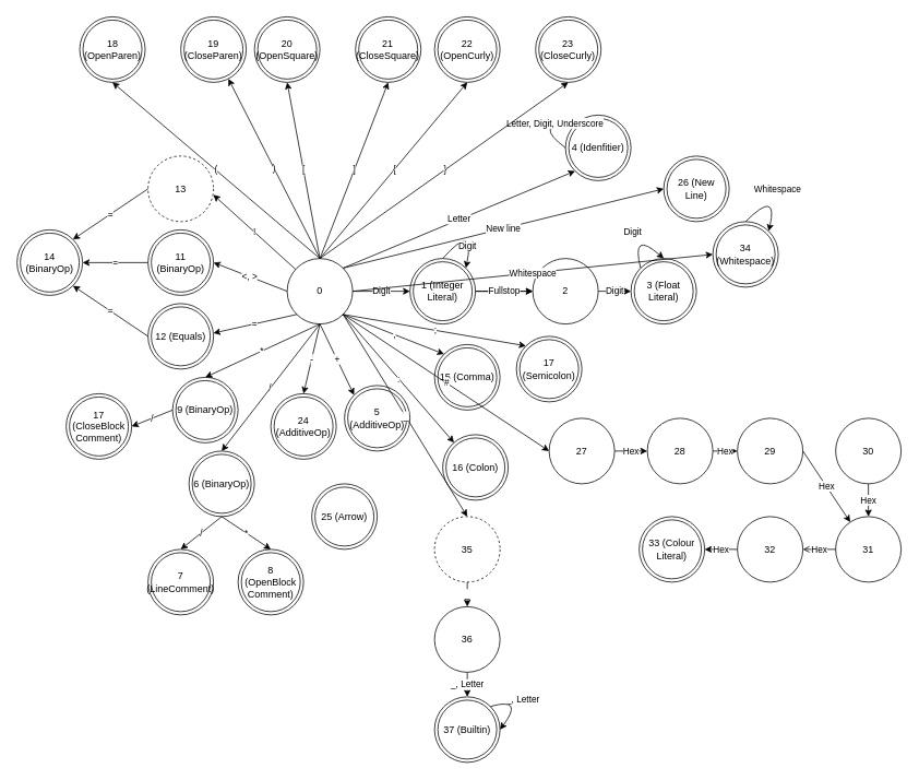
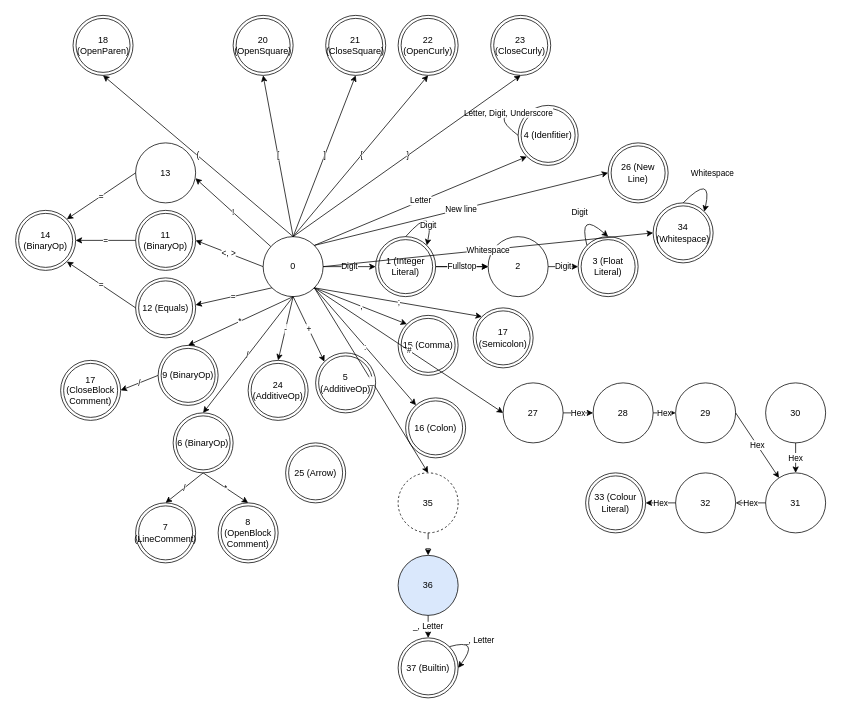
- <mxCell id="44" value="19 (CloseParen)" style="ellipse;shape=doubleEllipse;whiteSpace=wrap;html=1;aspect=fixed;" parent="1" vertex="1"><mxGeometry x="220" y="20" width="80" height="80" as="geometry" /></mxCell>
- <mxCell id="46" value=")" style="endArrow=classic;html=1;rounded=0;exitX=0.5;exitY=0;exitDx=0;exitDy=0;" parent="1" source="2" target="44" edge="1"><mxGeometry x="0.007" width="50" height="50" relative="1" as="geometry"><mxPoint x="400" y="325" as="sourcePoint" /><mxPoint x="270" y="70" as="targetPoint" /><mxPoint as="offset" /></mxGeometry></mxCell>
- <mxCell id="34" value="13" style="ellipse;whiteSpace=wrap;html=1;aspect=fixed;dashed=1;" parent="1" vertex="1"><mxGeometry x="180" y="190" width="80" height="80" as="geometry" /></mxCell>
+ <mxCell id="34" value="13" style="ellipse;whiteSpace=wrap;html=1;aspect=fixed;" parent="1" vertex="1"><mxGeometry x="180" y="190" width="80" height="80" as="geometry" /></mxCell>
- <mxCell id="78" value="36" style="ellipse;whiteSpace=wrap;html=1;aspect=fixed;" parent="1" vertex="1"><mxGeometry x="530" y="740" width="80" height="80" as="geometry" /></mxCell>
+ <mxCell id="78" value="36" style="ellipse;whiteSpace=wrap;html=1;aspect=fixed;fillColor=#dae8fc;" parent="1" vertex="1"><mxGeometry x="530" y="740" width="80" height="80" as="geometry" /></mxCell>
